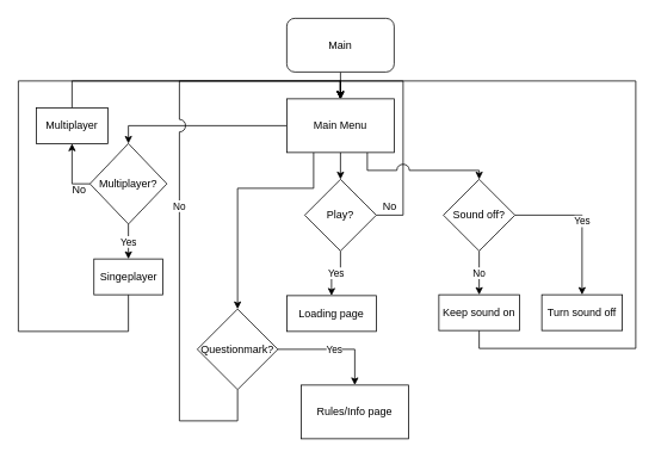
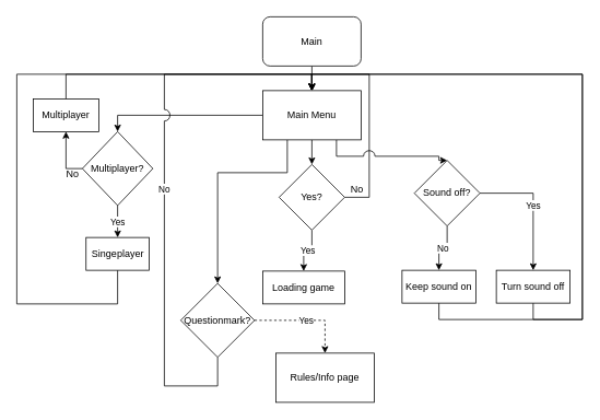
- <mxCell id="4" value="Play?" style="rhombus;whiteSpace=wrap;html=1;" vertex="1" parent="1"><mxGeometry x="340" y="200" width="80" height="80" as="geometry" /></mxCell>
+ <mxCell id="4" value="Yes?" style="rhombus;whiteSpace=wrap;html=1;" vertex="1" parent="1"><mxGeometry x="340" y="200" width="80" height="80" as="geometry" /></mxCell>
- <mxCell id="19" value="Sound off?" style="rhombus;whiteSpace=wrap;html=1;" vertex="1" parent="1"><mxGeometry x="495" y="200" width="80" height="80" as="geometry" /></mxCell>
+ <mxCell id="19" value="Sound off?" style="rhombus;whiteSpace=wrap;html=1;" vertex="1" parent="1"><mxGeometry x="505" y="195" width="80" height="80" as="geometry" /></mxCell>
- <mxCell id="14" value="Loading page" style="rounded=0;whiteSpace=wrap;html=1;" vertex="1" parent="1"><mxGeometry x="320" y="330" width="100" height="40" as="geometry" /></mxCell>
+ <mxCell id="14" value="Loading game" style="rounded=0;whiteSpace=wrap;html=1;" vertex="1" parent="1"><mxGeometry x="320" y="330" width="100" height="40" as="geometry" /></mxCell>
+ <mxCell id="23" style="edgeStyle=orthogonalEdgeStyle;rounded=0;jumpStyle=arc;jumpSize=14;orthogonalLoop=1;jettySize=auto;html=1;exitX=0.5;exitY=1;exitDx=0;exitDy=0;entryX=0.5;entryY=0;entryDx=0;entryDy=0;" edge="1" parent="1" source="24" target="10"><mxGeometry relative="1" as="geometry"><Array as="points"><mxPoint x="650" y="389" /><mxPoint x="710" y="389" /><mxPoint x="710" y="90" /><mxPoint x="380" y="90" /></Array></mxGeometry></mxCell>
- <mxCell id="21" value="Yes" style="edgeStyle=orthogonalEdgeStyle;rounded=0;jumpStyle=arc;jumpSize=14;orthogonalLoop=1;jettySize=auto;html=1;exitX=1;exitY=0.5;exitDx=0;exitDy=0;entryX=0.5;entryY=0;entryDx=0;entryDy=0;" edge="1" parent="1" source="22" target="28"><mxGeometry relative="1" as="geometry" /></mxCell>
+ <mxCell id="21" value="Yes" style="edgeStyle=orthogonalEdgeStyle;rounded=0;jumpStyle=arc;jumpSize=14;orthogonalLoop=1;jettySize=auto;html=1;exitX=1;exitY=0.5;exitDx=0;exitDy=0;entryX=0.5;entryY=0;entryDx=0;entryDy=0;dashed=1;" edge="1" parent="1" source="22" target="28"><mxGeometry relative="1" as="geometry" /></mxCell>
